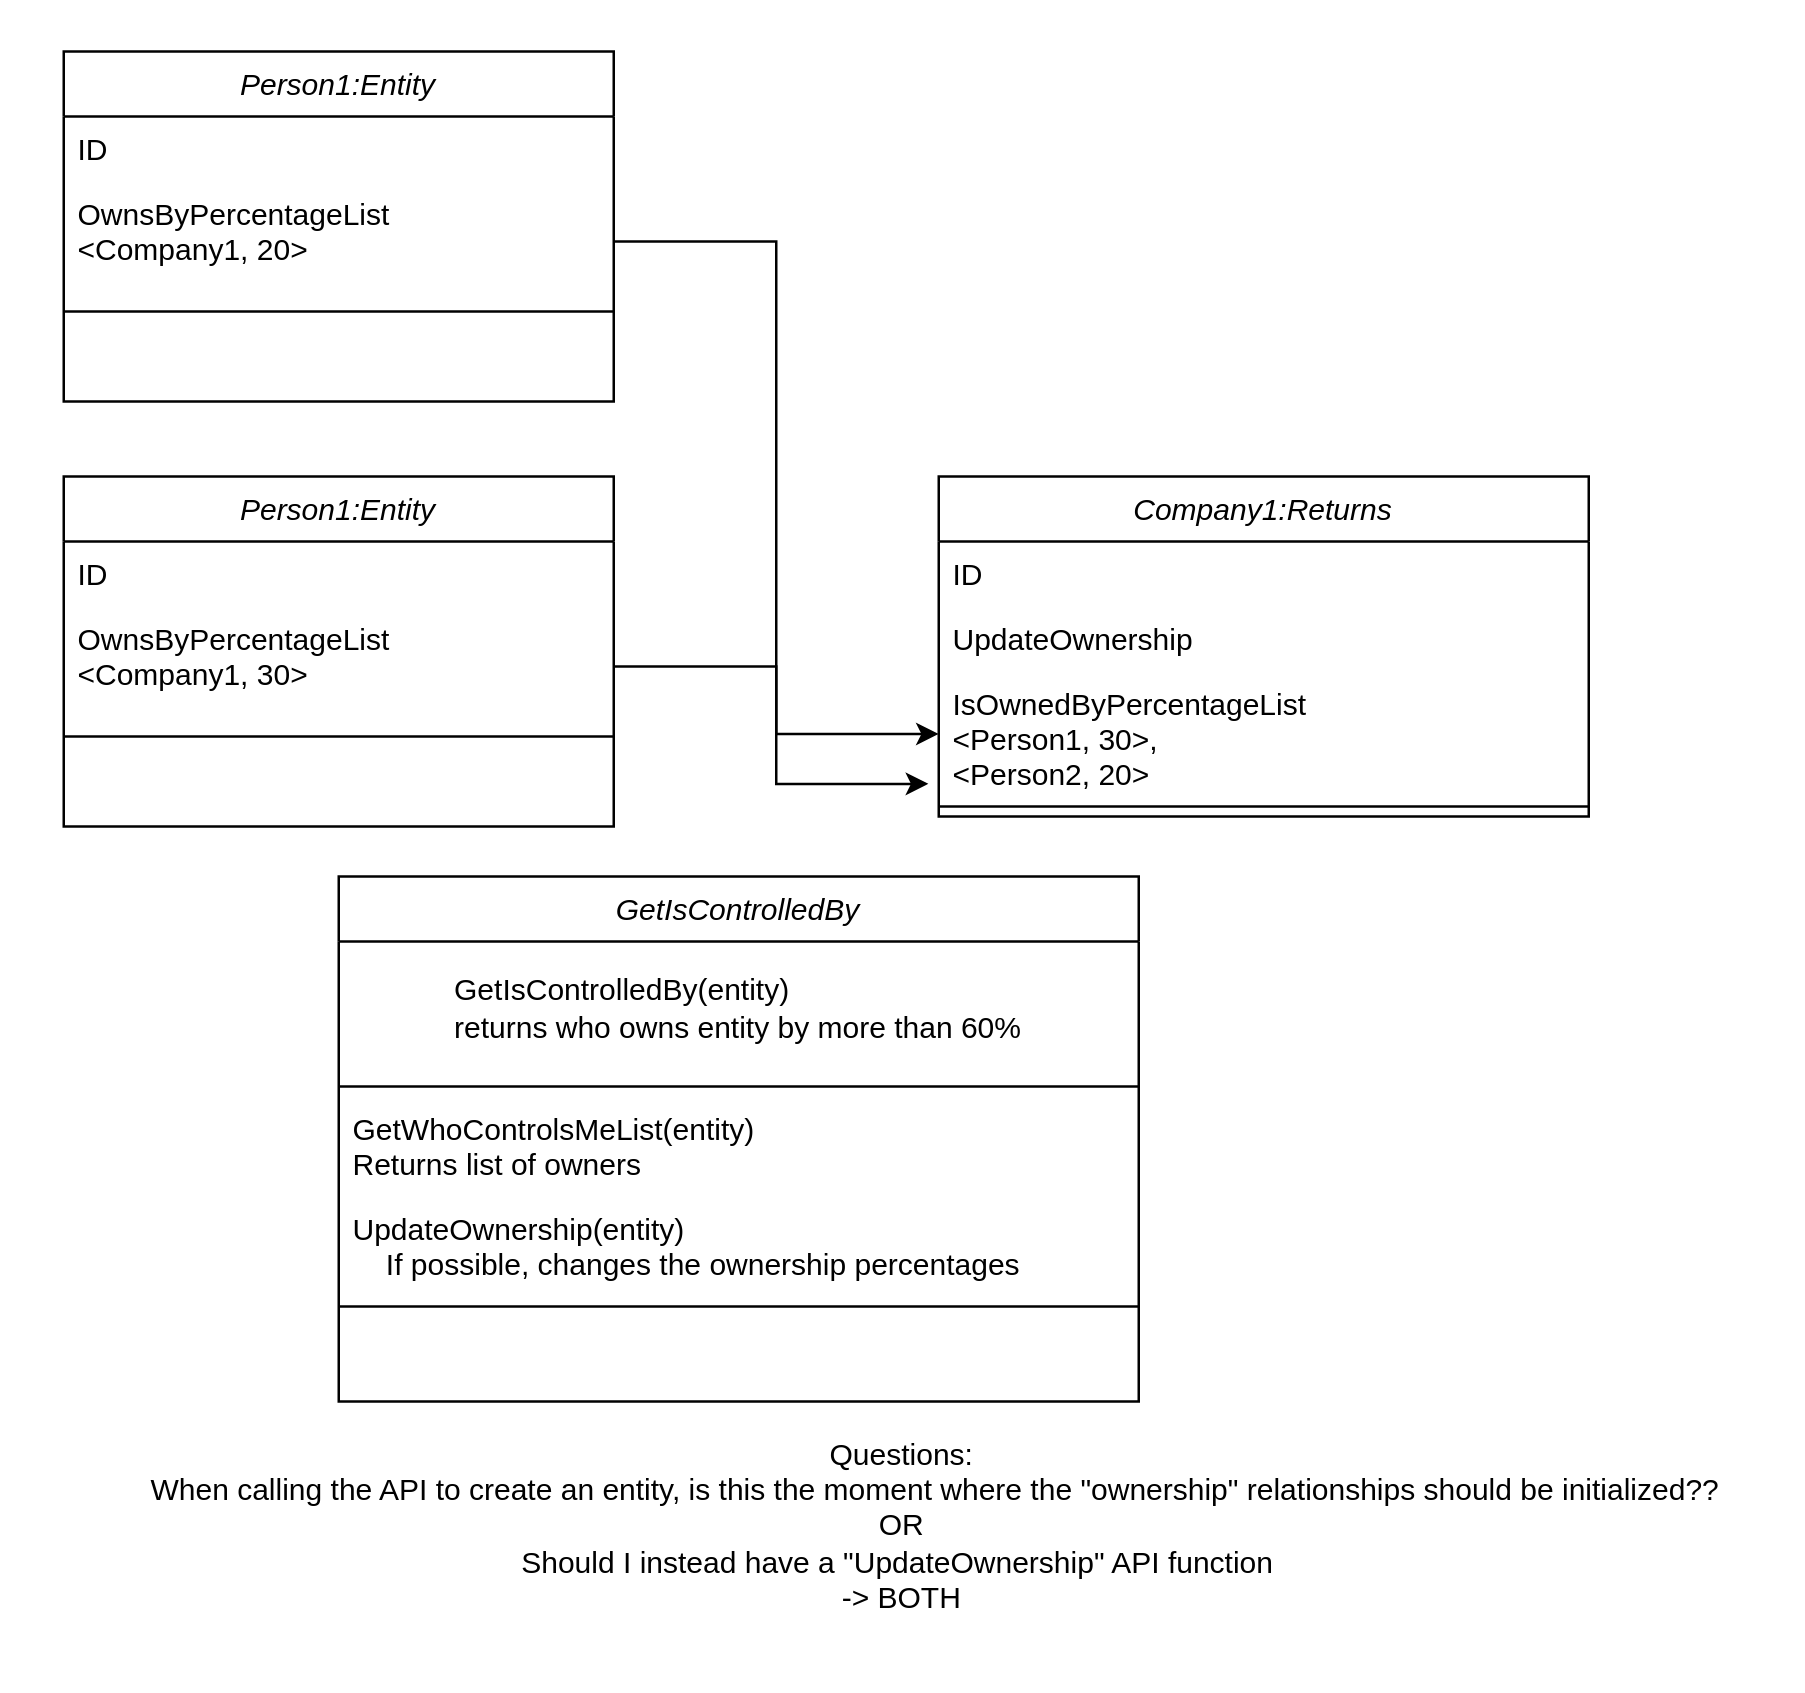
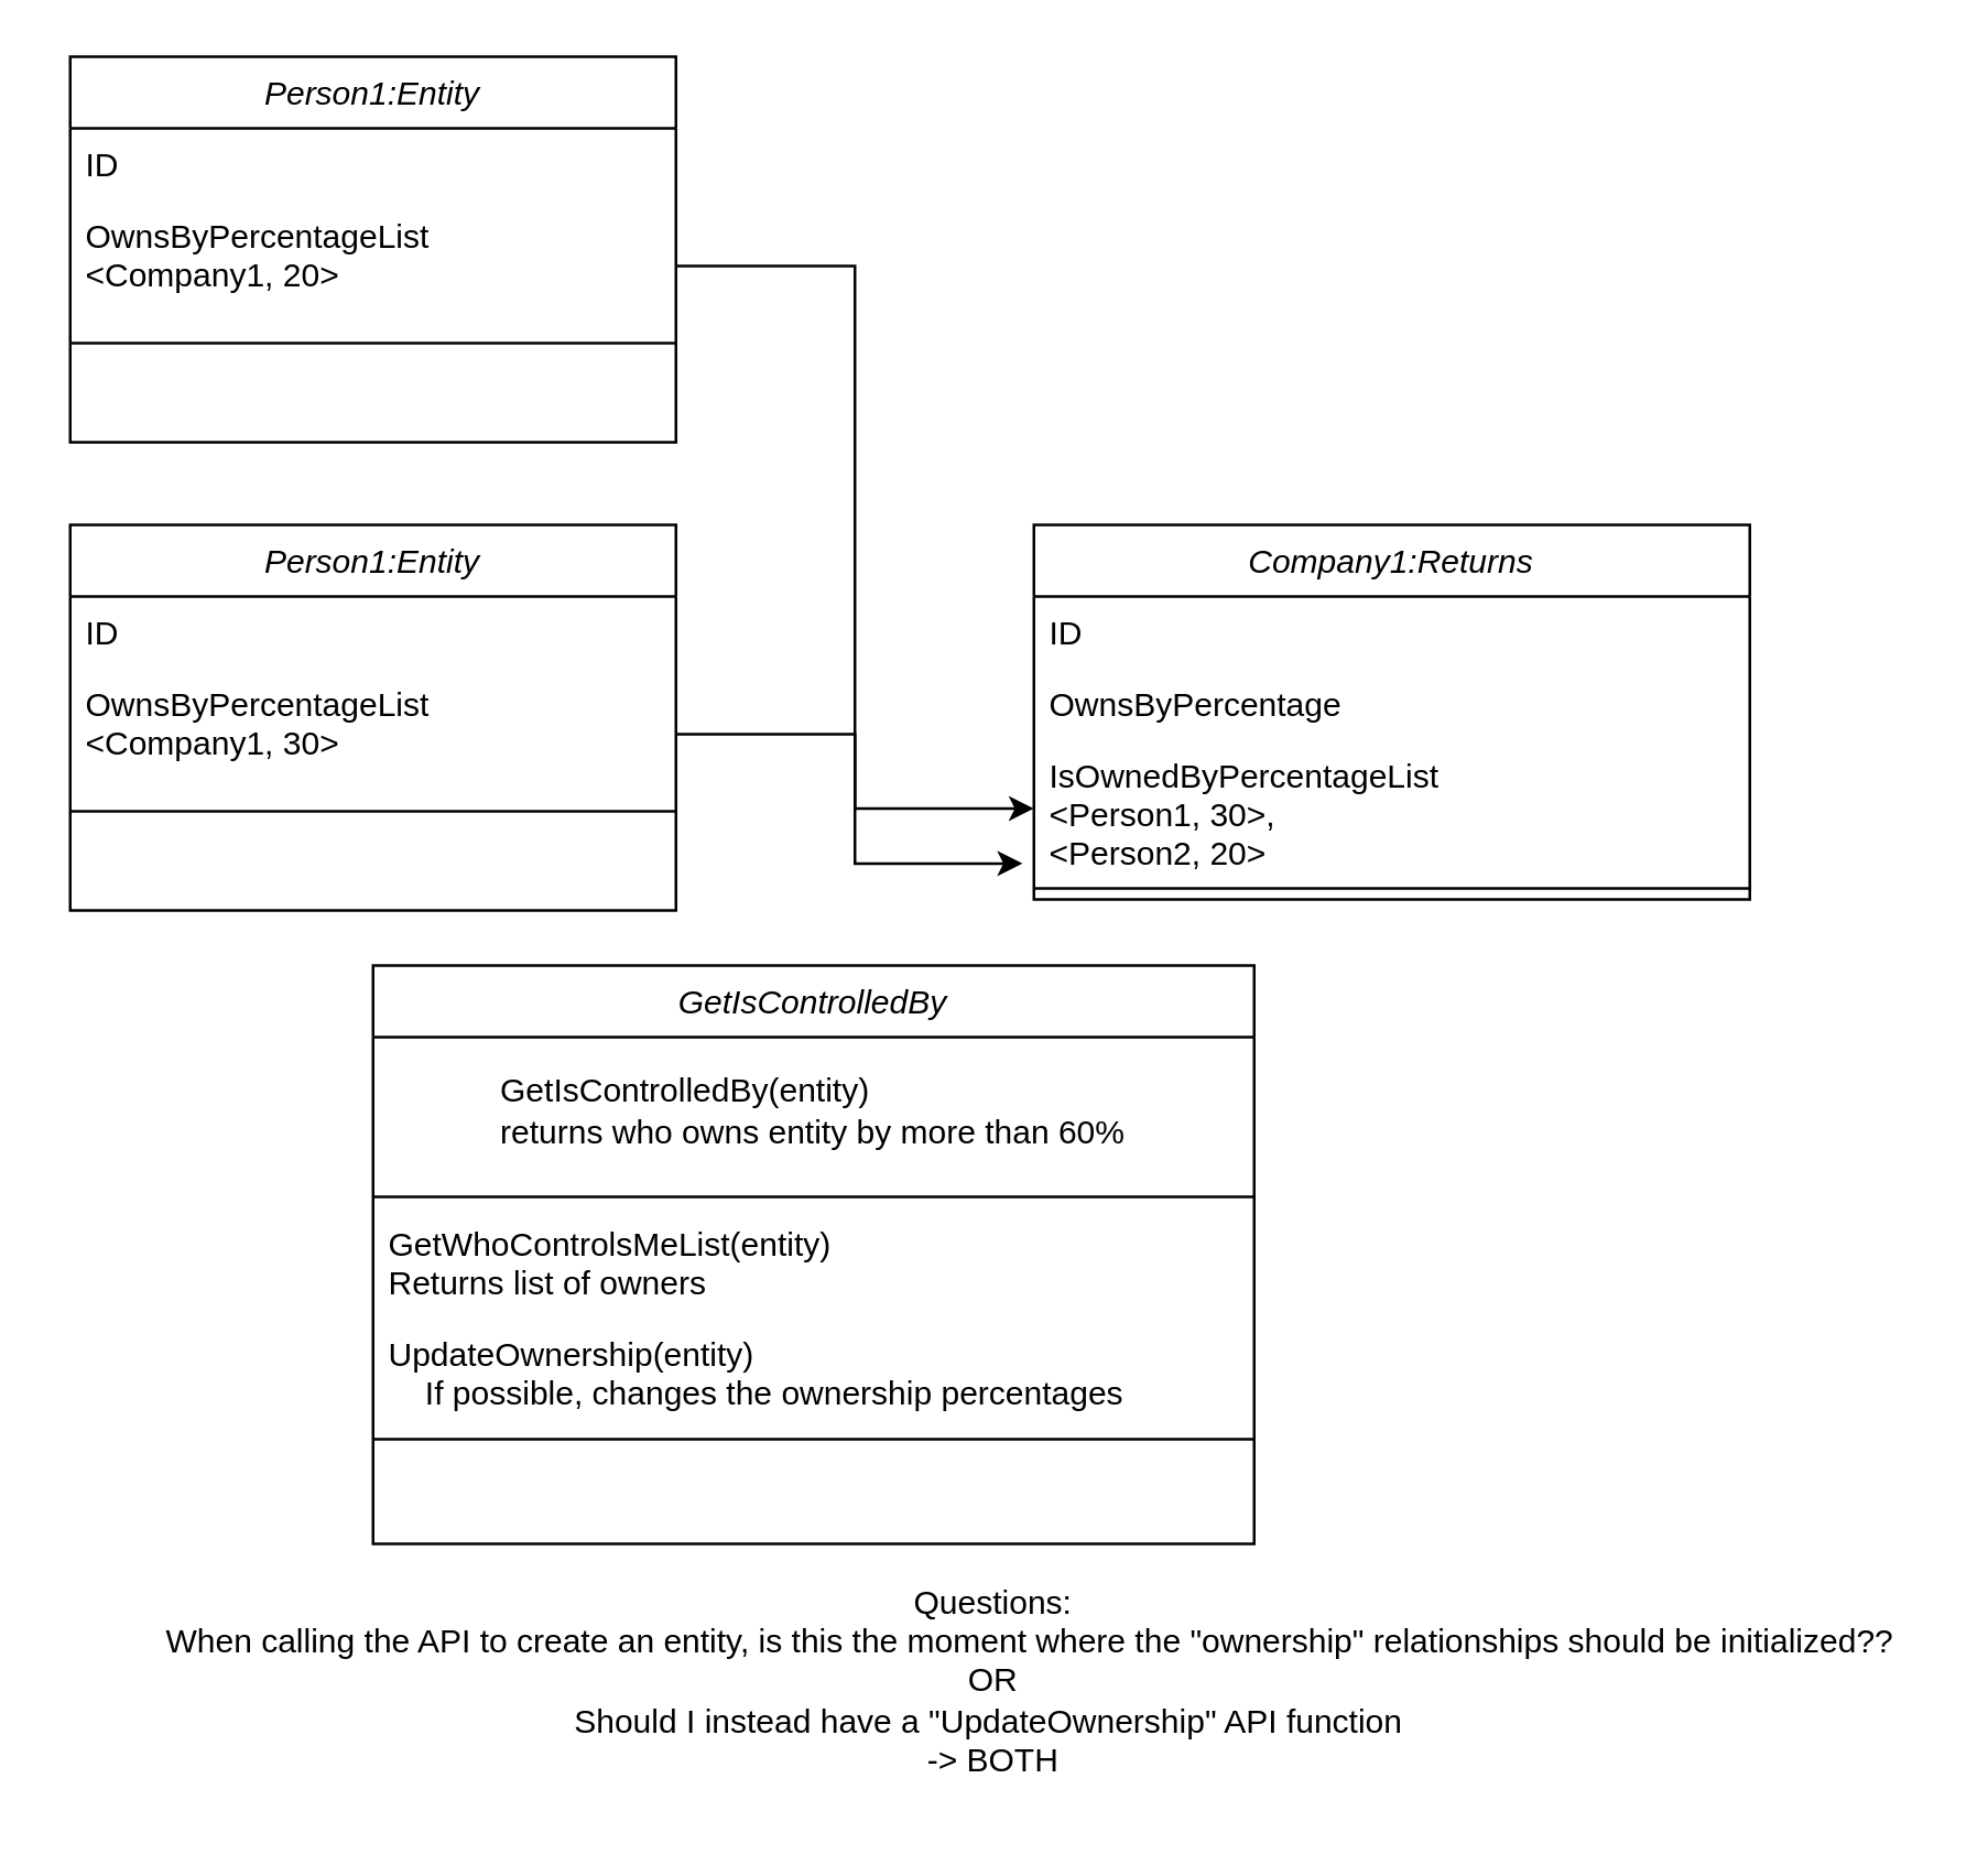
- <mxCell id="8" value="UpdateOwnership" style="text;align=left;verticalAlign=top;spacingLeft=4;spacingRight=4;overflow=hidden;rotatable=0;points=[[0,0.5],[1,0.5]];portConstraint=eastwest;rounded=0;shadow=0;html=0;" vertex="1" parent="6"><mxGeometry y="52" width="260" height="26" as="geometry" /></mxCell>
+ <mxCell id="8" value="OwnsByPercentage" style="text;align=left;verticalAlign=top;spacingLeft=4;spacingRight=4;overflow=hidden;rotatable=0;points=[[0,0.5],[1,0.5]];portConstraint=eastwest;rounded=0;shadow=0;html=0;" vertex="1" parent="6"><mxGeometry y="52" width="260" height="26" as="geometry" /></mxCell>
